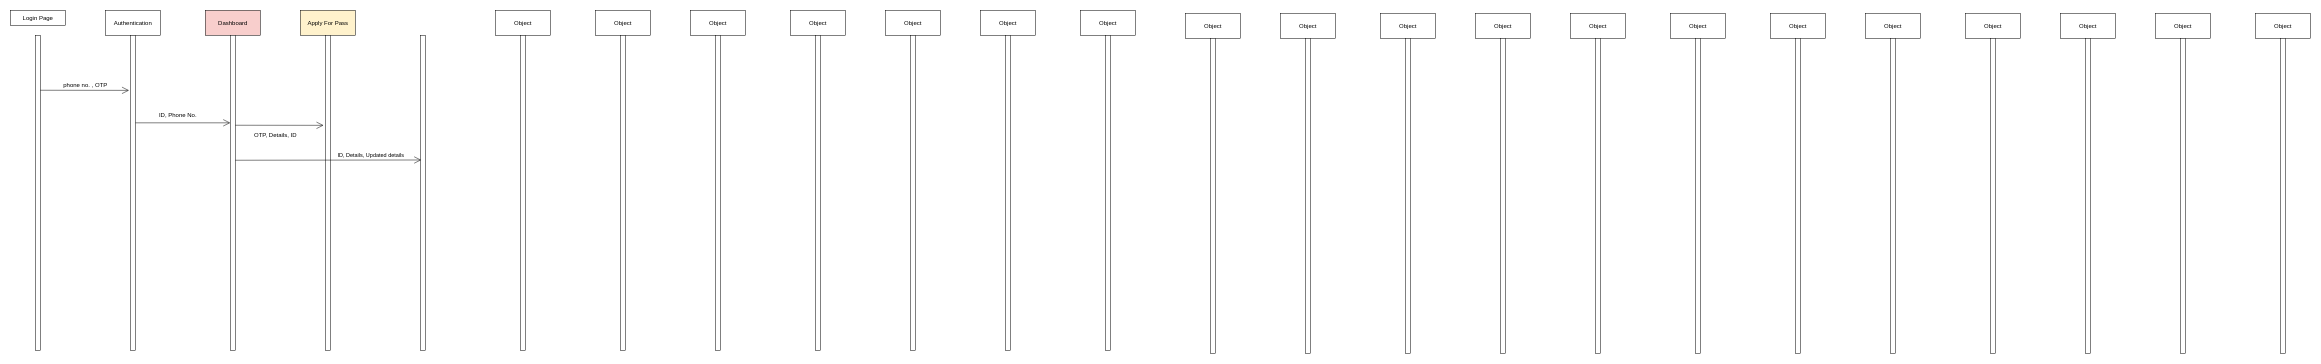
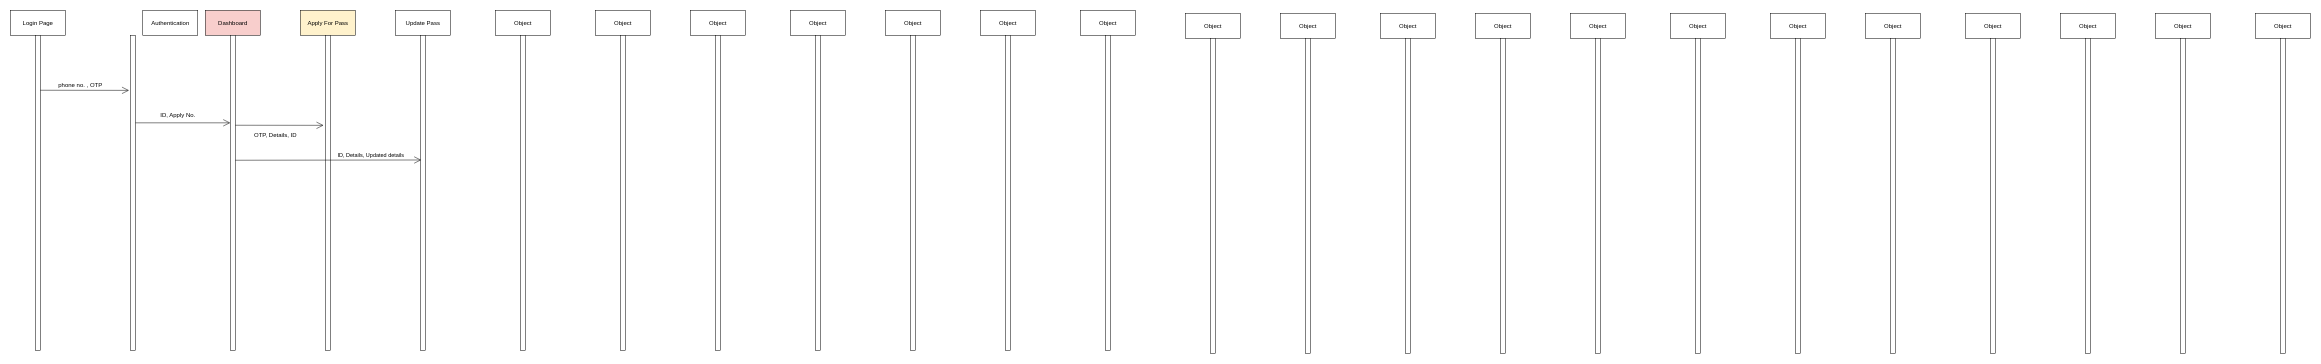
- <mxCell id="2" value="Login Page" style="html=1;" vertex="1" parent="1"><mxGeometry x="20" y="20" width="110" height="30" as="geometry" /></mxCell>
+ <mxCell id="2" value="Login Page" style="html=1;" vertex="1" parent="1"><mxGeometry x="20" y="20" width="110" height="50" as="geometry" /></mxCell>
- <mxCell id="4" value="Authentication" style="html=1;" vertex="1" parent="1"><mxGeometry x="210" y="20" width="110" height="50" as="geometry" /></mxCell>
+ <mxCell id="4" value="Authentication" style="html=1;" vertex="1" parent="1"><mxGeometry x="285" y="20" width="110" height="50" as="geometry" /></mxCell>
+ <mxCell id="10" value="Update Pass" style="html=1;" vertex="1" parent="1"><mxGeometry x="790" y="20" width="110" height="50" as="geometry" /></mxCell>
- <mxCell id="51" value="phone no. , OTP" style="text;html=1;align=center;verticalAlign=middle;resizable=0;points=[];autosize=1;strokeColor=none;fillColor=none;" vertex="1" parent="1"><mxGeometry x="120" y="160" width="100" height="20" as="geometry" /></mxCell>
+ <mxCell id="51" value="phone no. , OTP" style="text;html=1;align=center;verticalAlign=middle;resizable=0;points=[];autosize=1;strokeColor=none;fillColor=none;" vertex="1" parent="1"><mxGeometry x="110" y="160" width="100" height="20" as="geometry" /></mxCell>
- <mxCell id="56" value="ID, Phone No." style="text;html=1;align=center;verticalAlign=middle;resizable=0;points=[];autosize=1;strokeColor=none;fillColor=none;" vertex="1" parent="1"><mxGeometry x="310" y="220" width="90" height="20" as="geometry" /></mxCell>
+ <mxCell id="56" value="ID, Apply No." style="text;html=1;align=center;verticalAlign=middle;resizable=0;points=[];autosize=1;strokeColor=none;fillColor=none;" vertex="1" parent="1"><mxGeometry x="310" y="220" width="90" height="20" as="geometry" /></mxCell>
